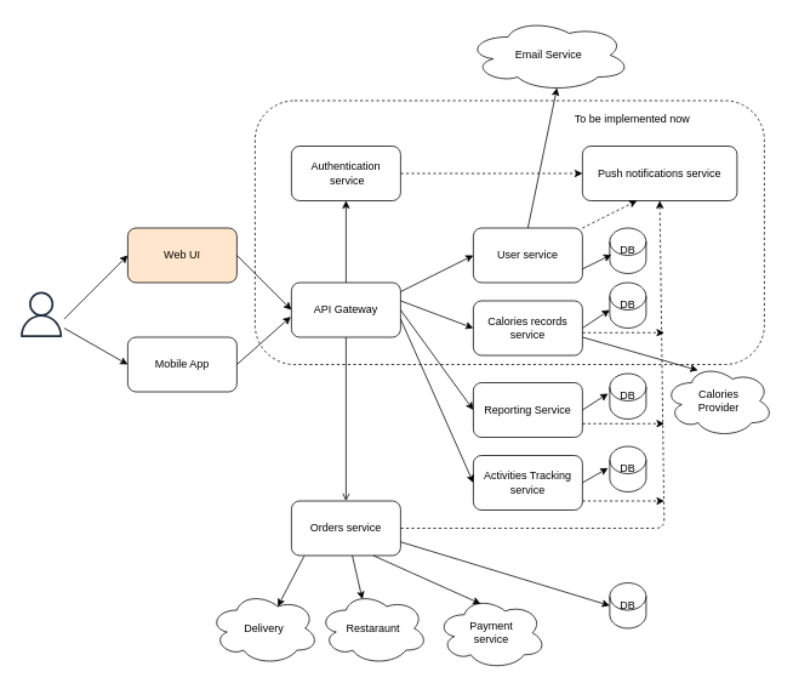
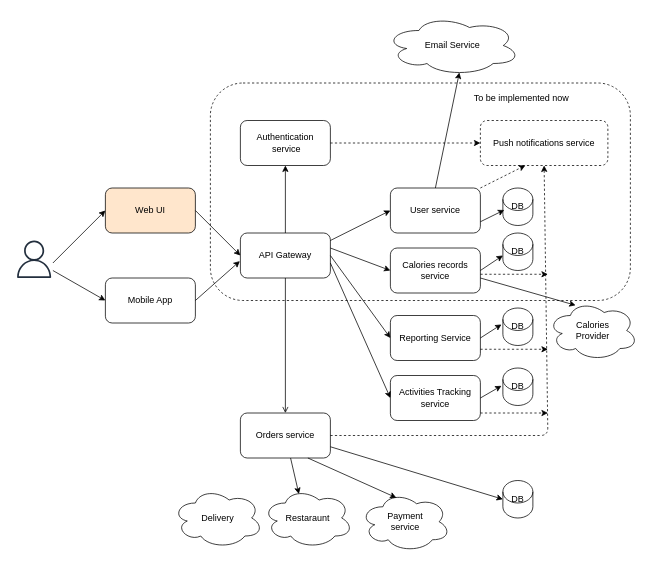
- <mxCell id="44" value="Push notifications service" style="rounded=1;whiteSpace=wrap;html=1;" vertex="1" parent="1"><mxGeometry x="640" y="160" width="170" height="60" as="geometry" /></mxCell>
+ <mxCell id="44" value="Push notifications service" style="rounded=1;whiteSpace=wrap;html=1;dashed=1;" vertex="1" parent="1"><mxGeometry x="640" y="160" width="170" height="60" as="geometry" /></mxCell>
- <mxCell id="43" value="" style="endArrow=classic;html=1;exitX=0.117;exitY=1.007;exitDx=0;exitDy=0;exitPerimeter=0;entryX=0.625;entryY=0.2;entryDx=0;entryDy=0;entryPerimeter=0;" parent="1" source="12" target="42" edge="1"><mxGeometry width="50" height="50" relative="1" as="geometry"><mxPoint x="400" y="640" as="sourcePoint" /><mxPoint x="450" y="590" as="targetPoint" /></mxGeometry></mxCell>
